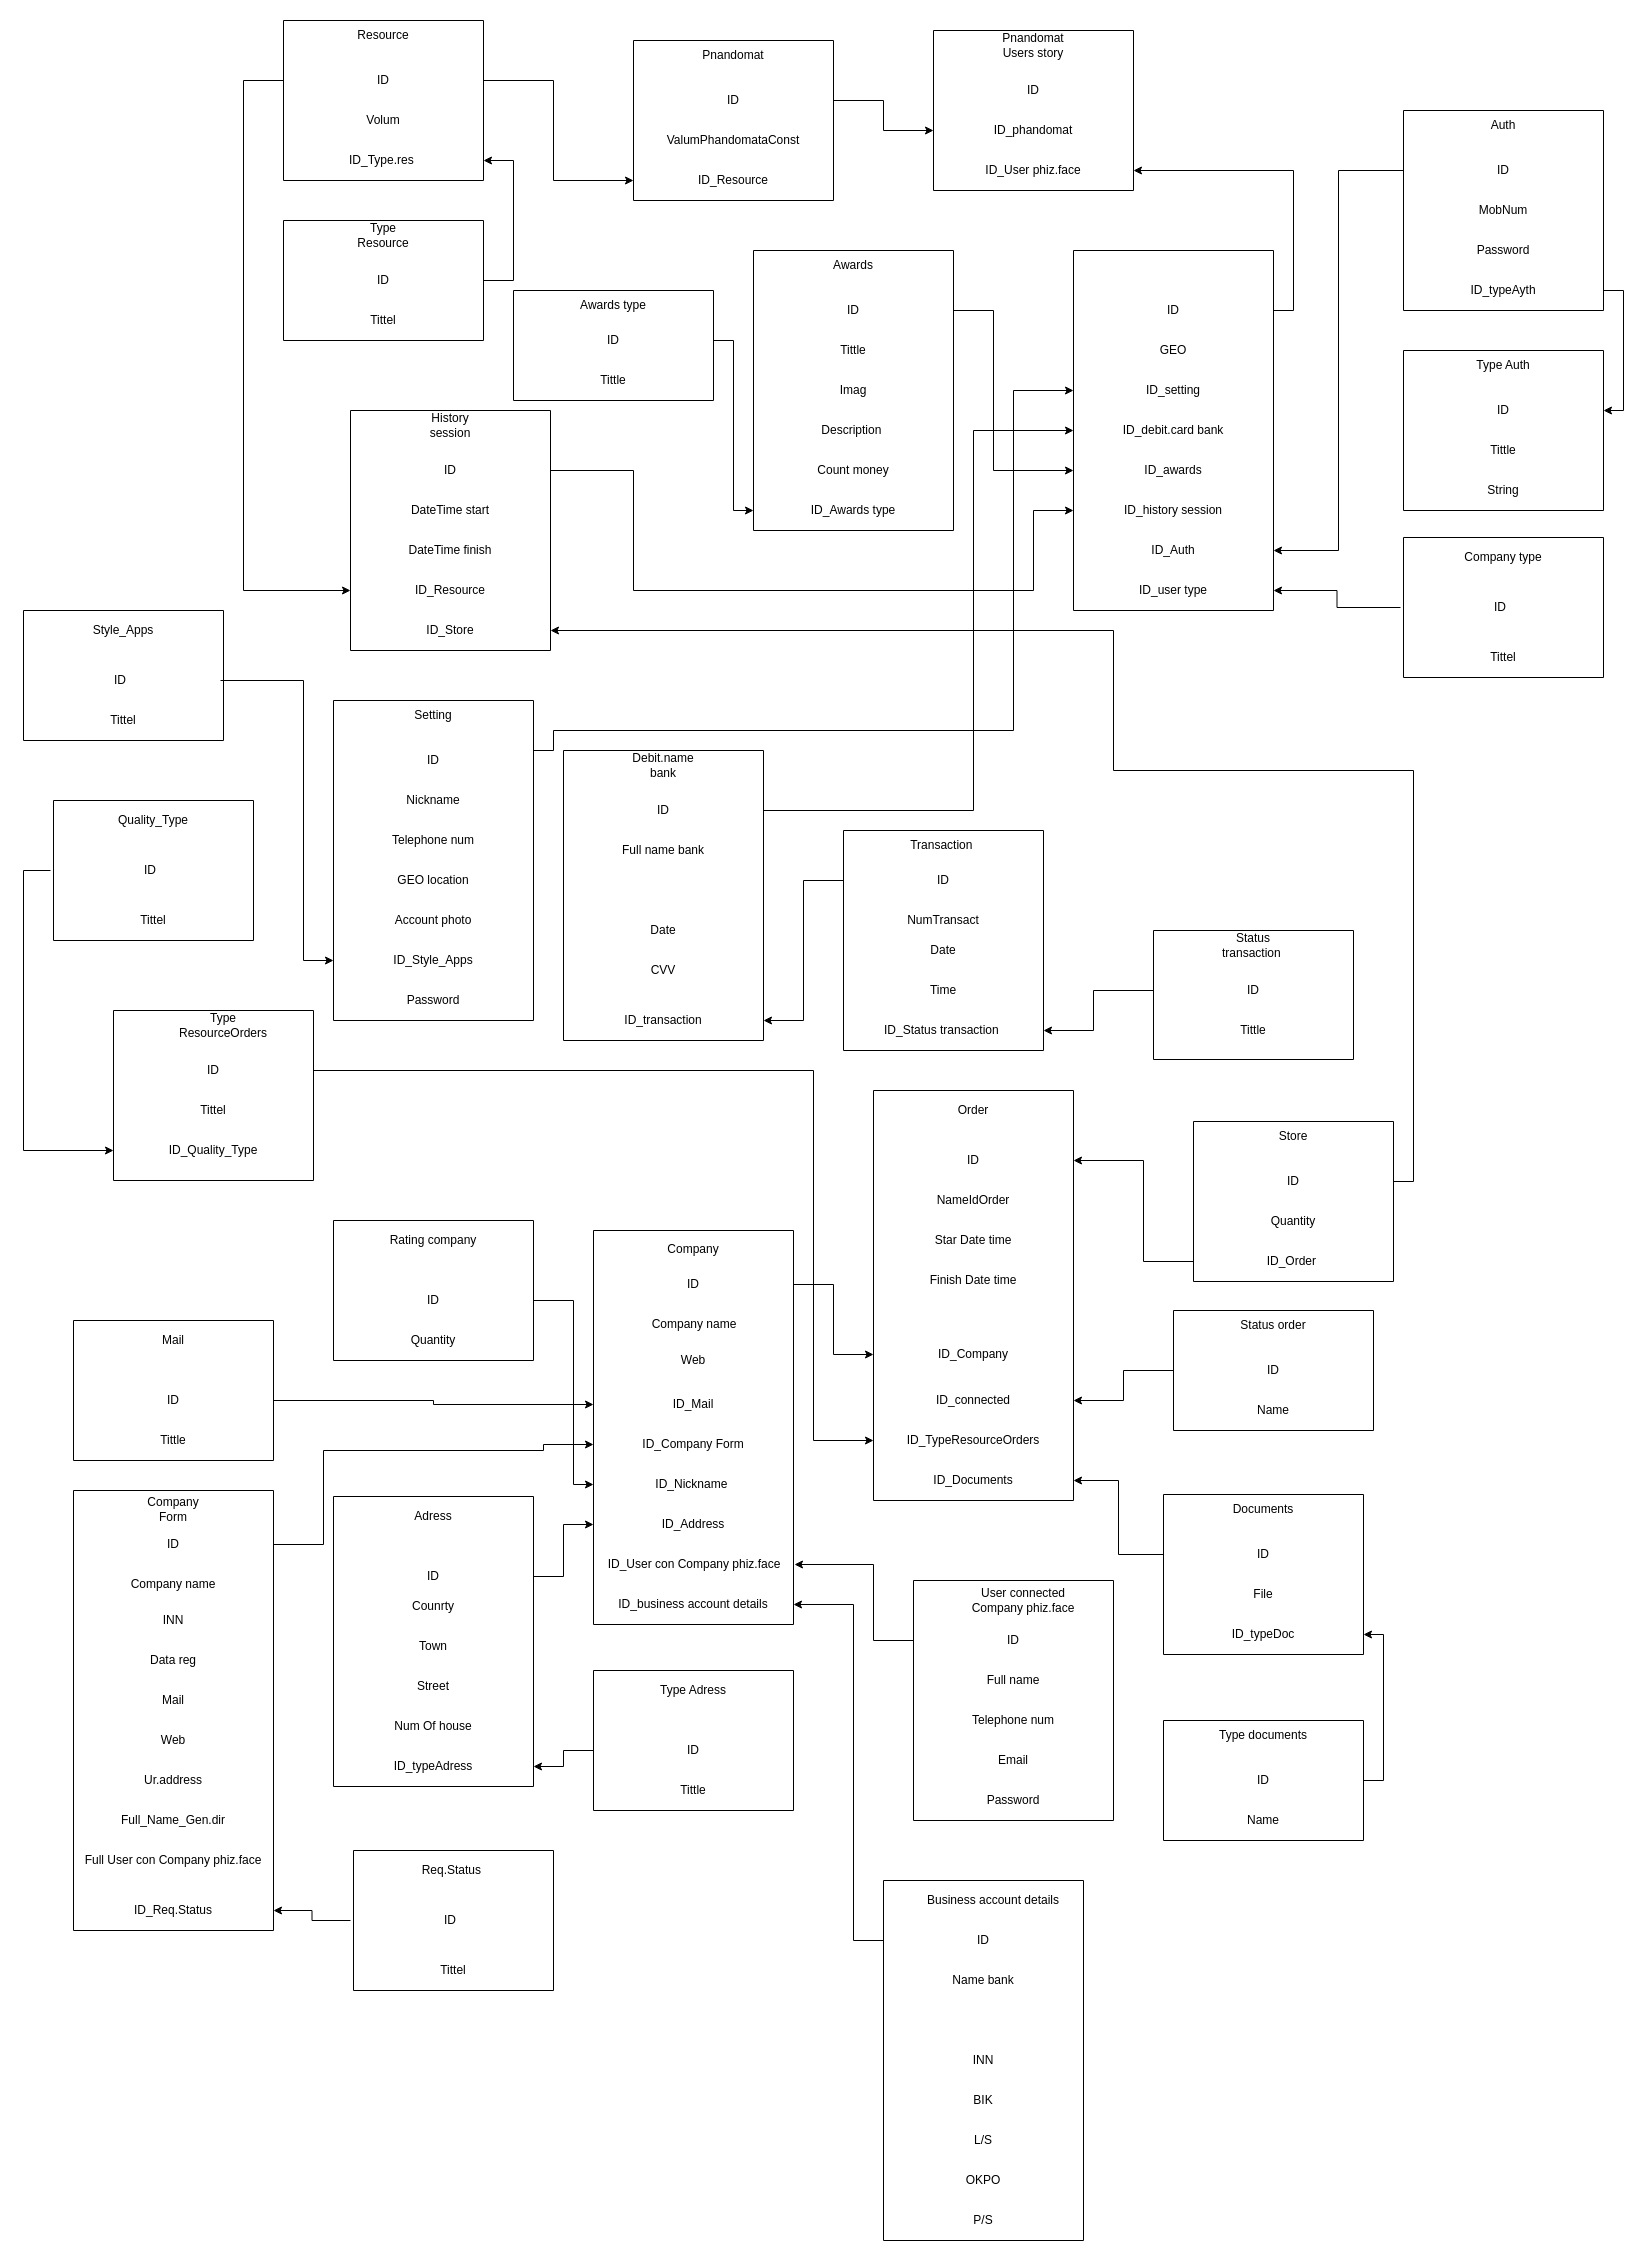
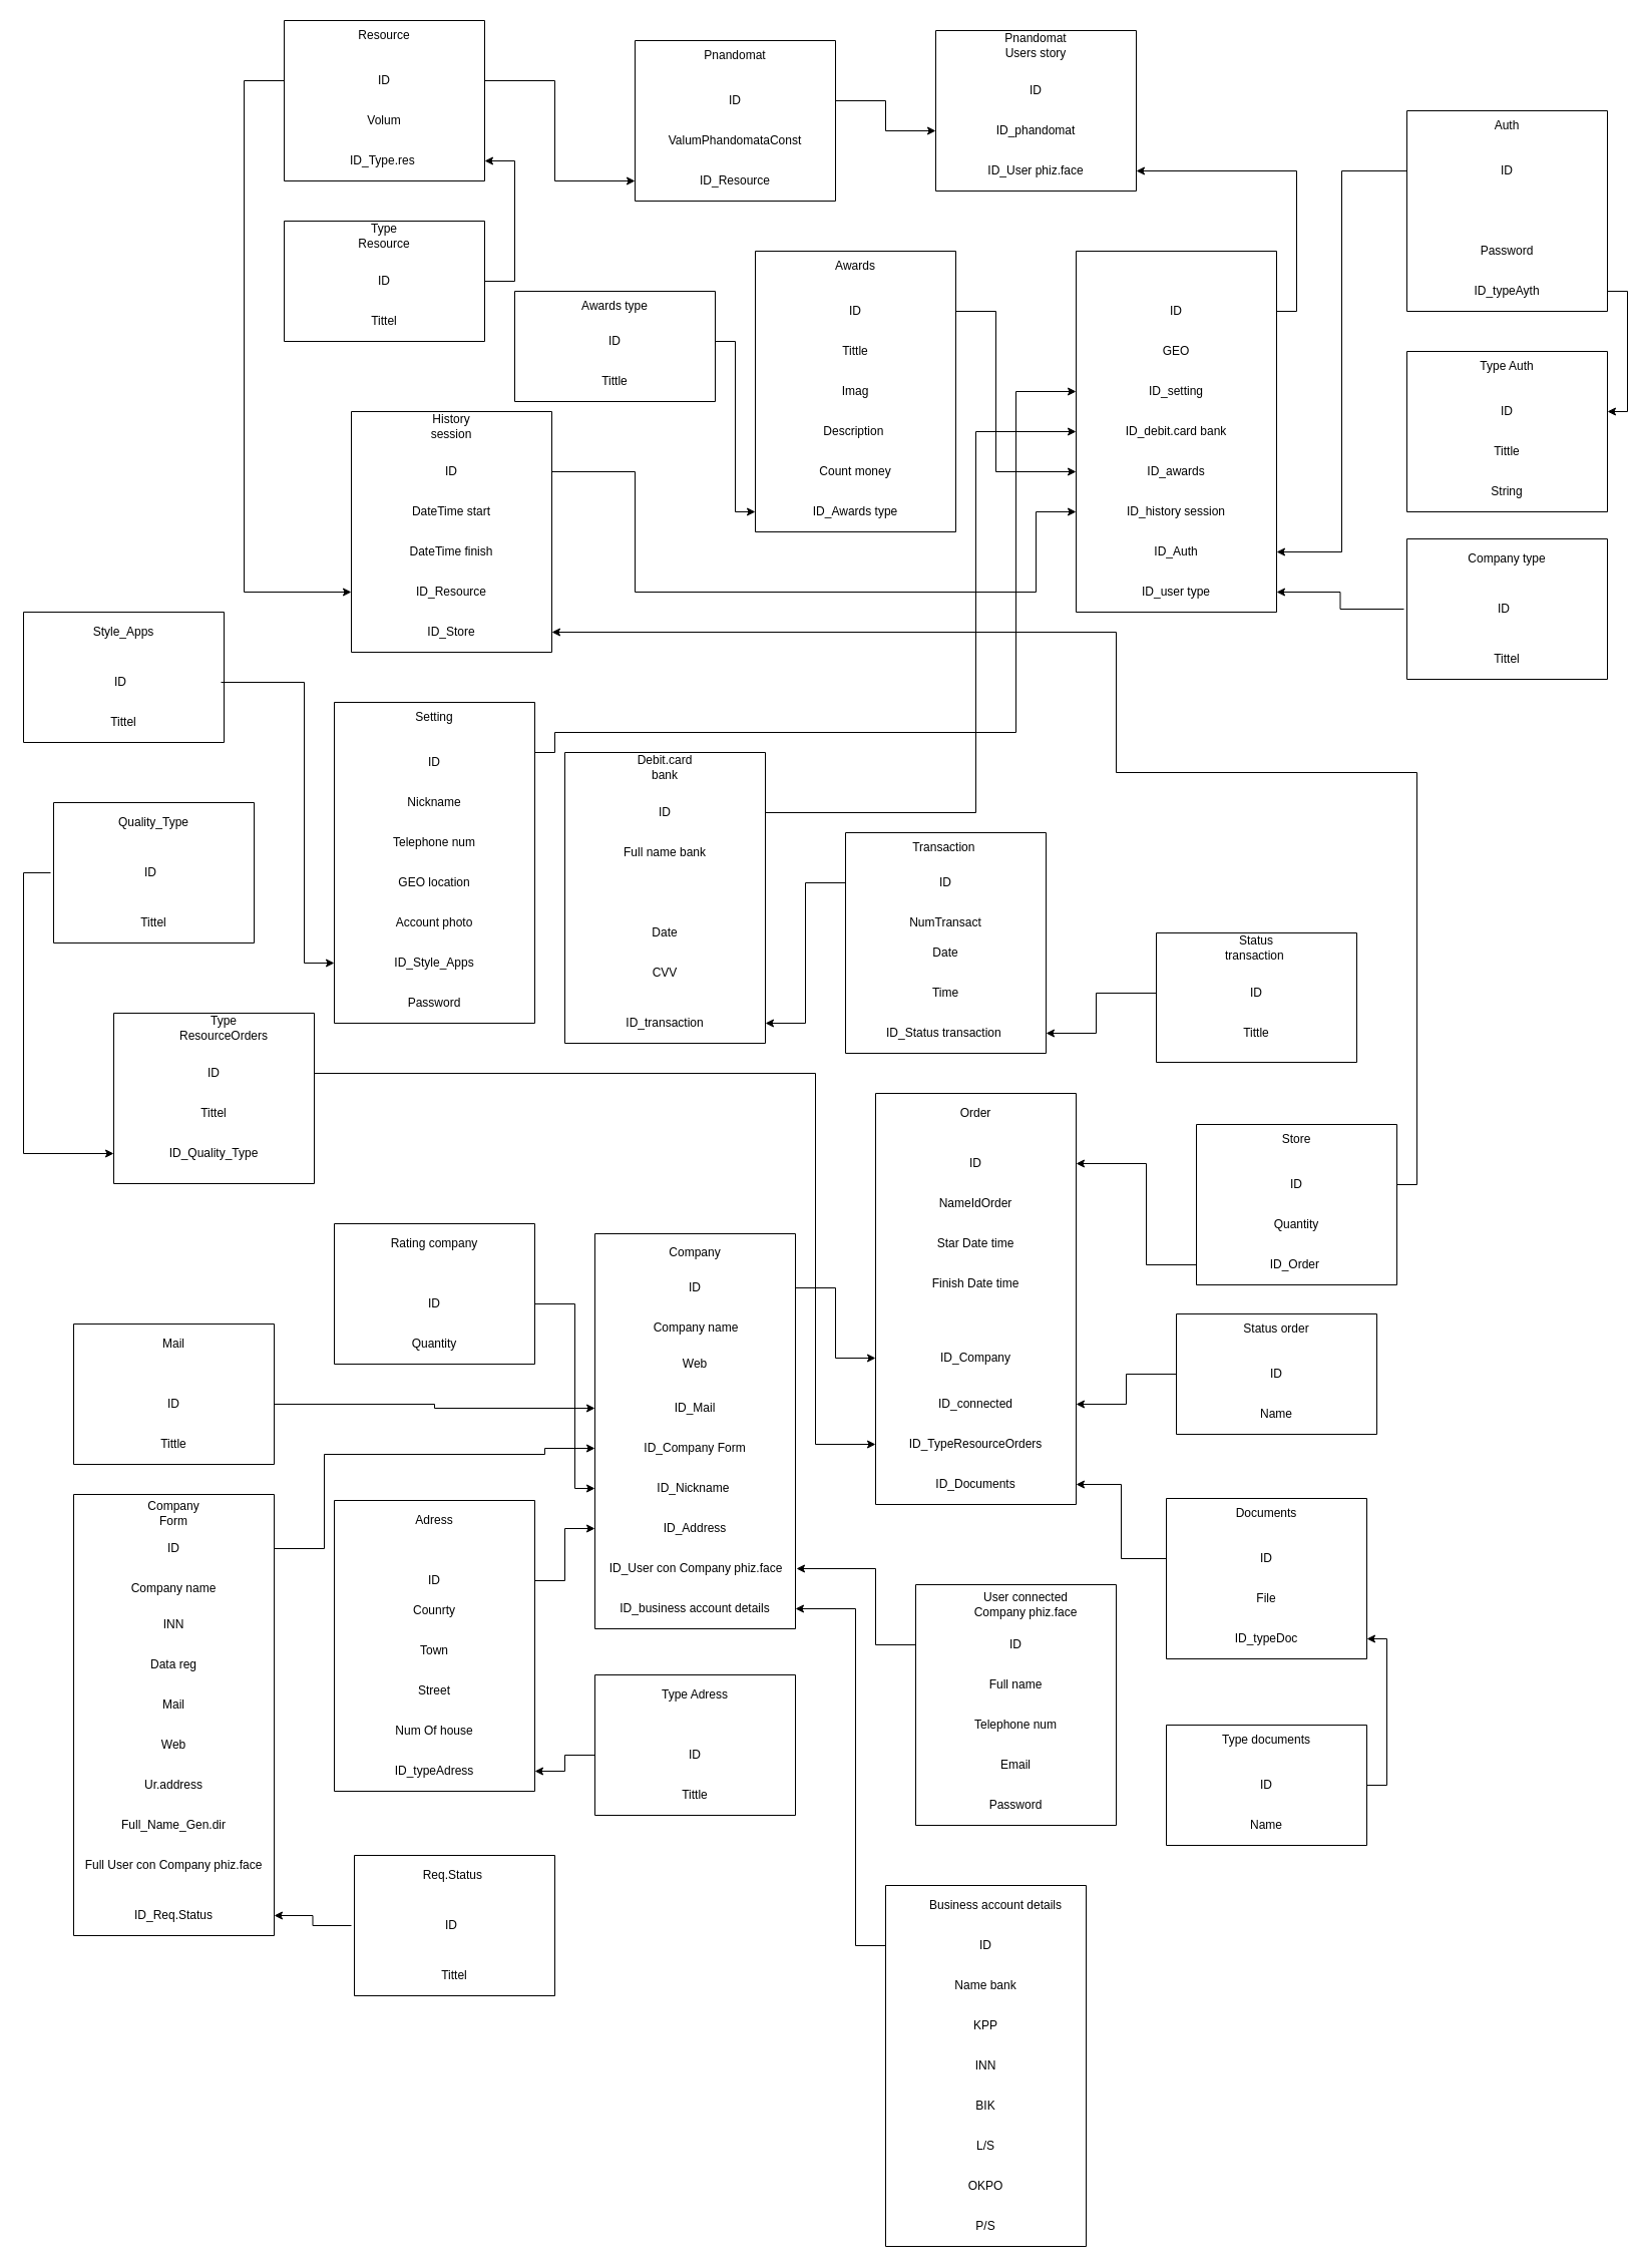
- <mxCell id="137" value="MobNum" style="text;html=1;align=center;verticalAlign=middle;whiteSpace=wrap;rounded=0;" parent="134" vertex="1"><mxGeometry y="80" width="200" height="40" as="geometry" /></mxCell>
- <mxCell id="20" value="Debit.name bank" style="text;html=1;align=center;verticalAlign=middle;whiteSpace=wrap;rounded=0;" parent="19" vertex="1"><mxGeometry x="60" width="80" height="30" as="geometry" /></mxCell>
+ <mxCell id="20" value="Debit.card bank" style="text;html=1;align=center;verticalAlign=middle;whiteSpace=wrap;rounded=0;" parent="19" vertex="1"><mxGeometry x="60" width="80" height="30" as="geometry" /></mxCell>
+ <mxCell id="107" value="KPP" style="text;html=1;align=center;verticalAlign=middle;whiteSpace=wrap;rounded=0;" parent="104" vertex="1"><mxGeometry y="120" width="200" height="40" as="geometry" /></mxCell>
